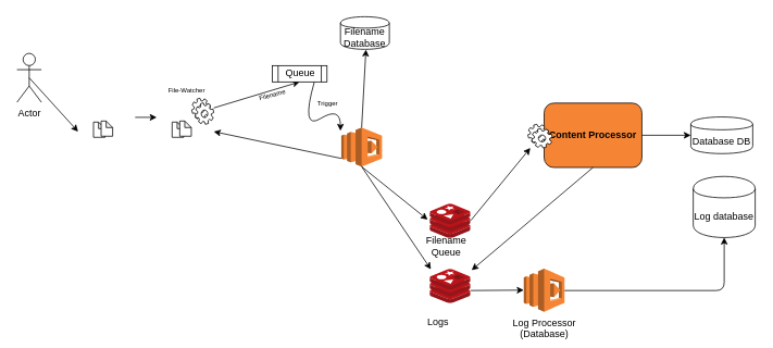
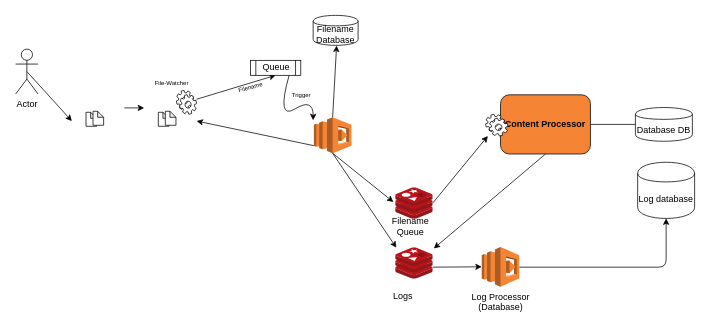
- <mxCell id="10" value="" style="edgeStyle=orthogonalEdgeStyle;rounded=0;orthogonalLoop=1;jettySize=auto;html=1;" parent="1" source="11" target="21" edge="1"><mxGeometry relative="1" as="geometry" /></mxCell>
+ <mxCell id="10" value="" style="edgeStyle=orthogonalEdgeStyle;rounded=0;orthogonalLoop=1;jettySize=auto;html=1;endArrow=none;" parent="1" source="11" target="21" edge="1"><mxGeometry relative="1" as="geometry" /></mxCell>
